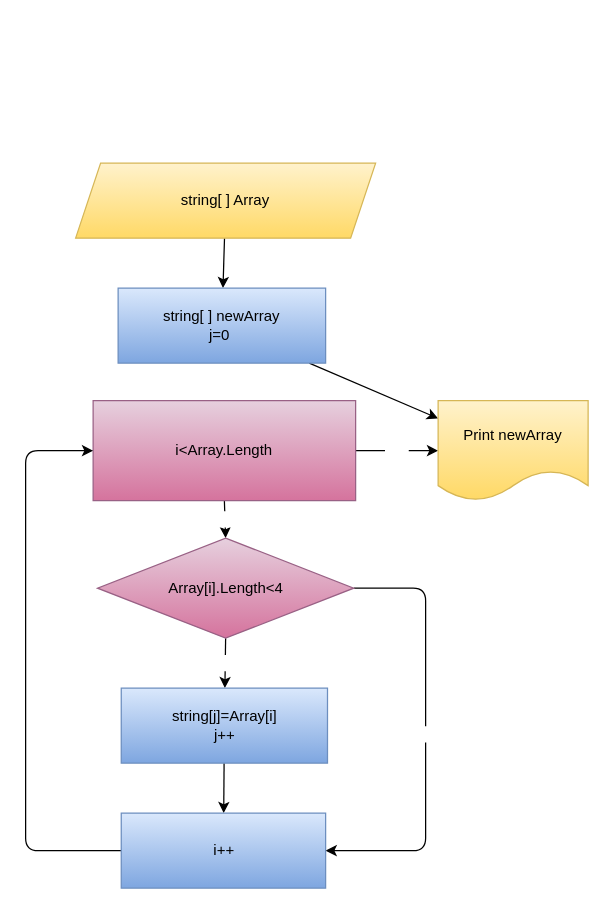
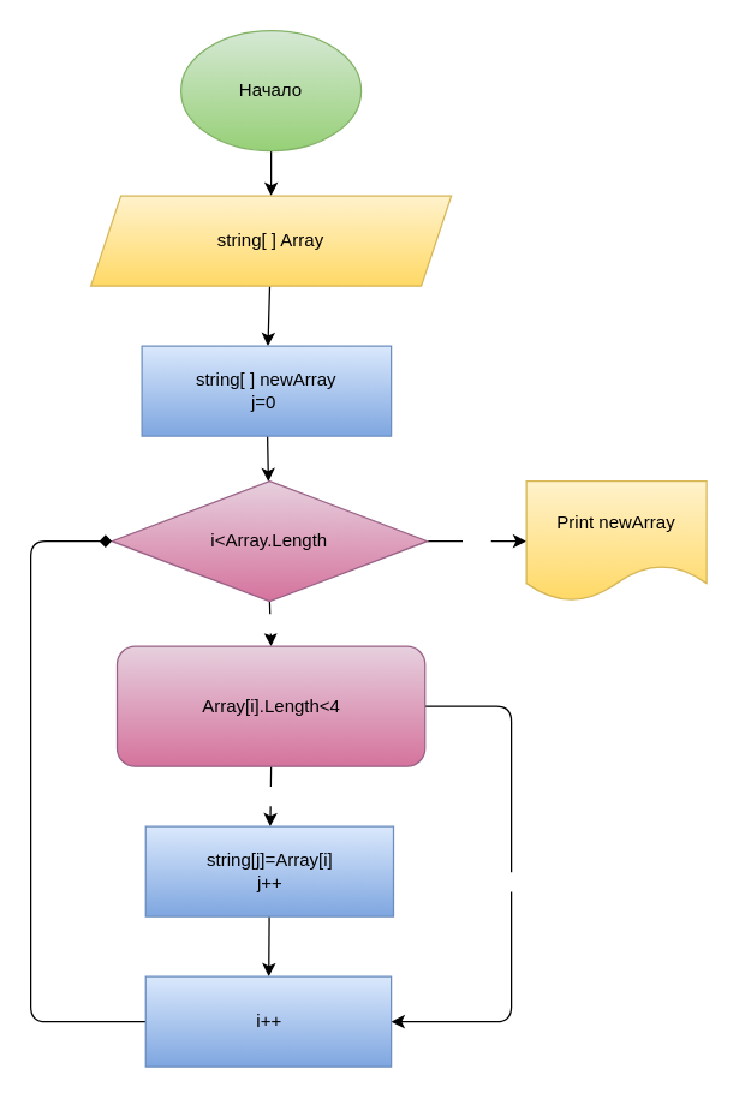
+ <mxCell id="3" value="Начало" style="ellipse;whiteSpace=wrap;html=1;fillColor=#d5e8d4;gradientColor=#97d077;strokeColor=#82b366;fontFamily=Helvetica;fontColor=#000000;" vertex="1" parent="1"><mxGeometry x="120" y="20" width="120" height="80" as="geometry" /></mxCell>
+ <mxCell id="2" value="" style="edgeStyle=none;html=1;fontFamily=Helvetica;fontColor=#000000;" edge="1" parent="1" source="3" target="5"><mxGeometry relative="1" as="geometry" /></mxCell>
- <mxCell id="6" value="" style="edgeStyle=none;html=1;fontFamily=Helvetica;fontColor=#000000;" edge="1" parent="1" source="7" target="18"><mxGeometry relative="1" as="geometry" /></mxCell>
+ <mxCell id="6" value="" style="edgeStyle=none;html=1;fontFamily=Helvetica;fontColor=#000000;" edge="1" parent="1" source="7" target="10"><mxGeometry relative="1" as="geometry" /></mxCell>
- <mxCell id="16" style="edgeStyle=none;html=1;exitX=0;exitY=0.5;exitDx=0;exitDy=0;fontFamily=Helvetica;fontColor=#FFFFFF;entryX=0;entryY=0.5;entryDx=0;entryDy=0;" edge="1" parent="1" source="17" target="10"><mxGeometry relative="1" as="geometry"><mxPoint x="-40" y="660" as="targetPoint" /><Array as="points"><mxPoint x="20" y="680" /><mxPoint x="20" y="360" /></Array></mxGeometry></mxCell>
+ <mxCell id="16" style="edgeStyle=none;html=1;exitX=0;exitY=0.5;exitDx=0;exitDy=0;fontFamily=Helvetica;fontColor=#FFFFFF;entryX=0;entryY=0.5;entryDx=0;entryDy=0;endArrow=diamond;" edge="1" parent="1" source="17" target="10"><mxGeometry relative="1" as="geometry"><mxPoint x="-40" y="660" as="targetPoint" /><Array as="points"><mxPoint x="20" y="680" /><mxPoint x="20" y="360" /></Array></mxGeometry></mxCell>
- <mxCell id="10" value="i&amp;lt;Array.Length" style="whiteSpace=wrap;html=1;fontFamily=Helvetica;fillColor=#e6d0de;gradientColor=#d5739d;strokeColor=#996185;fontColor=#000000;rounded=0;" vertex="1" parent="1"><mxGeometry x="74" y="320" width="210" height="80" as="geometry" /></mxCell>
+ <mxCell id="10" value="i&amp;lt;Array.Length" style="rhombus;whiteSpace=wrap;html=1;fontFamily=Helvetica;fillColor=#e6d0de;gradientColor=#d5739d;strokeColor=#996185;fontColor=#000000;" vertex="1" parent="1"><mxGeometry x="74" y="320" width="210" height="80" as="geometry" /></mxCell>
- <mxCell id="13" value="Array[i].Length&amp;lt;4" style="rhombus;whiteSpace=wrap;html=1;fontFamily=Helvetica;fillColor=#e6d0de;gradientColor=#d5739d;strokeColor=#996185;fontColor=#000000;" vertex="1" parent="1"><mxGeometry x="77.5" y="430" width="205" height="80" as="geometry" /></mxCell>
+ <mxCell id="13" value="Array[i].Length&amp;lt;4" style="whiteSpace=wrap;html=1;fontFamily=Helvetica;fillColor=#e6d0de;gradientColor=#d5739d;strokeColor=#996185;fontColor=#000000;rounded=1;" vertex="1" parent="1"><mxGeometry x="77.5" y="430" width="205" height="80" as="geometry" /></mxCell>
